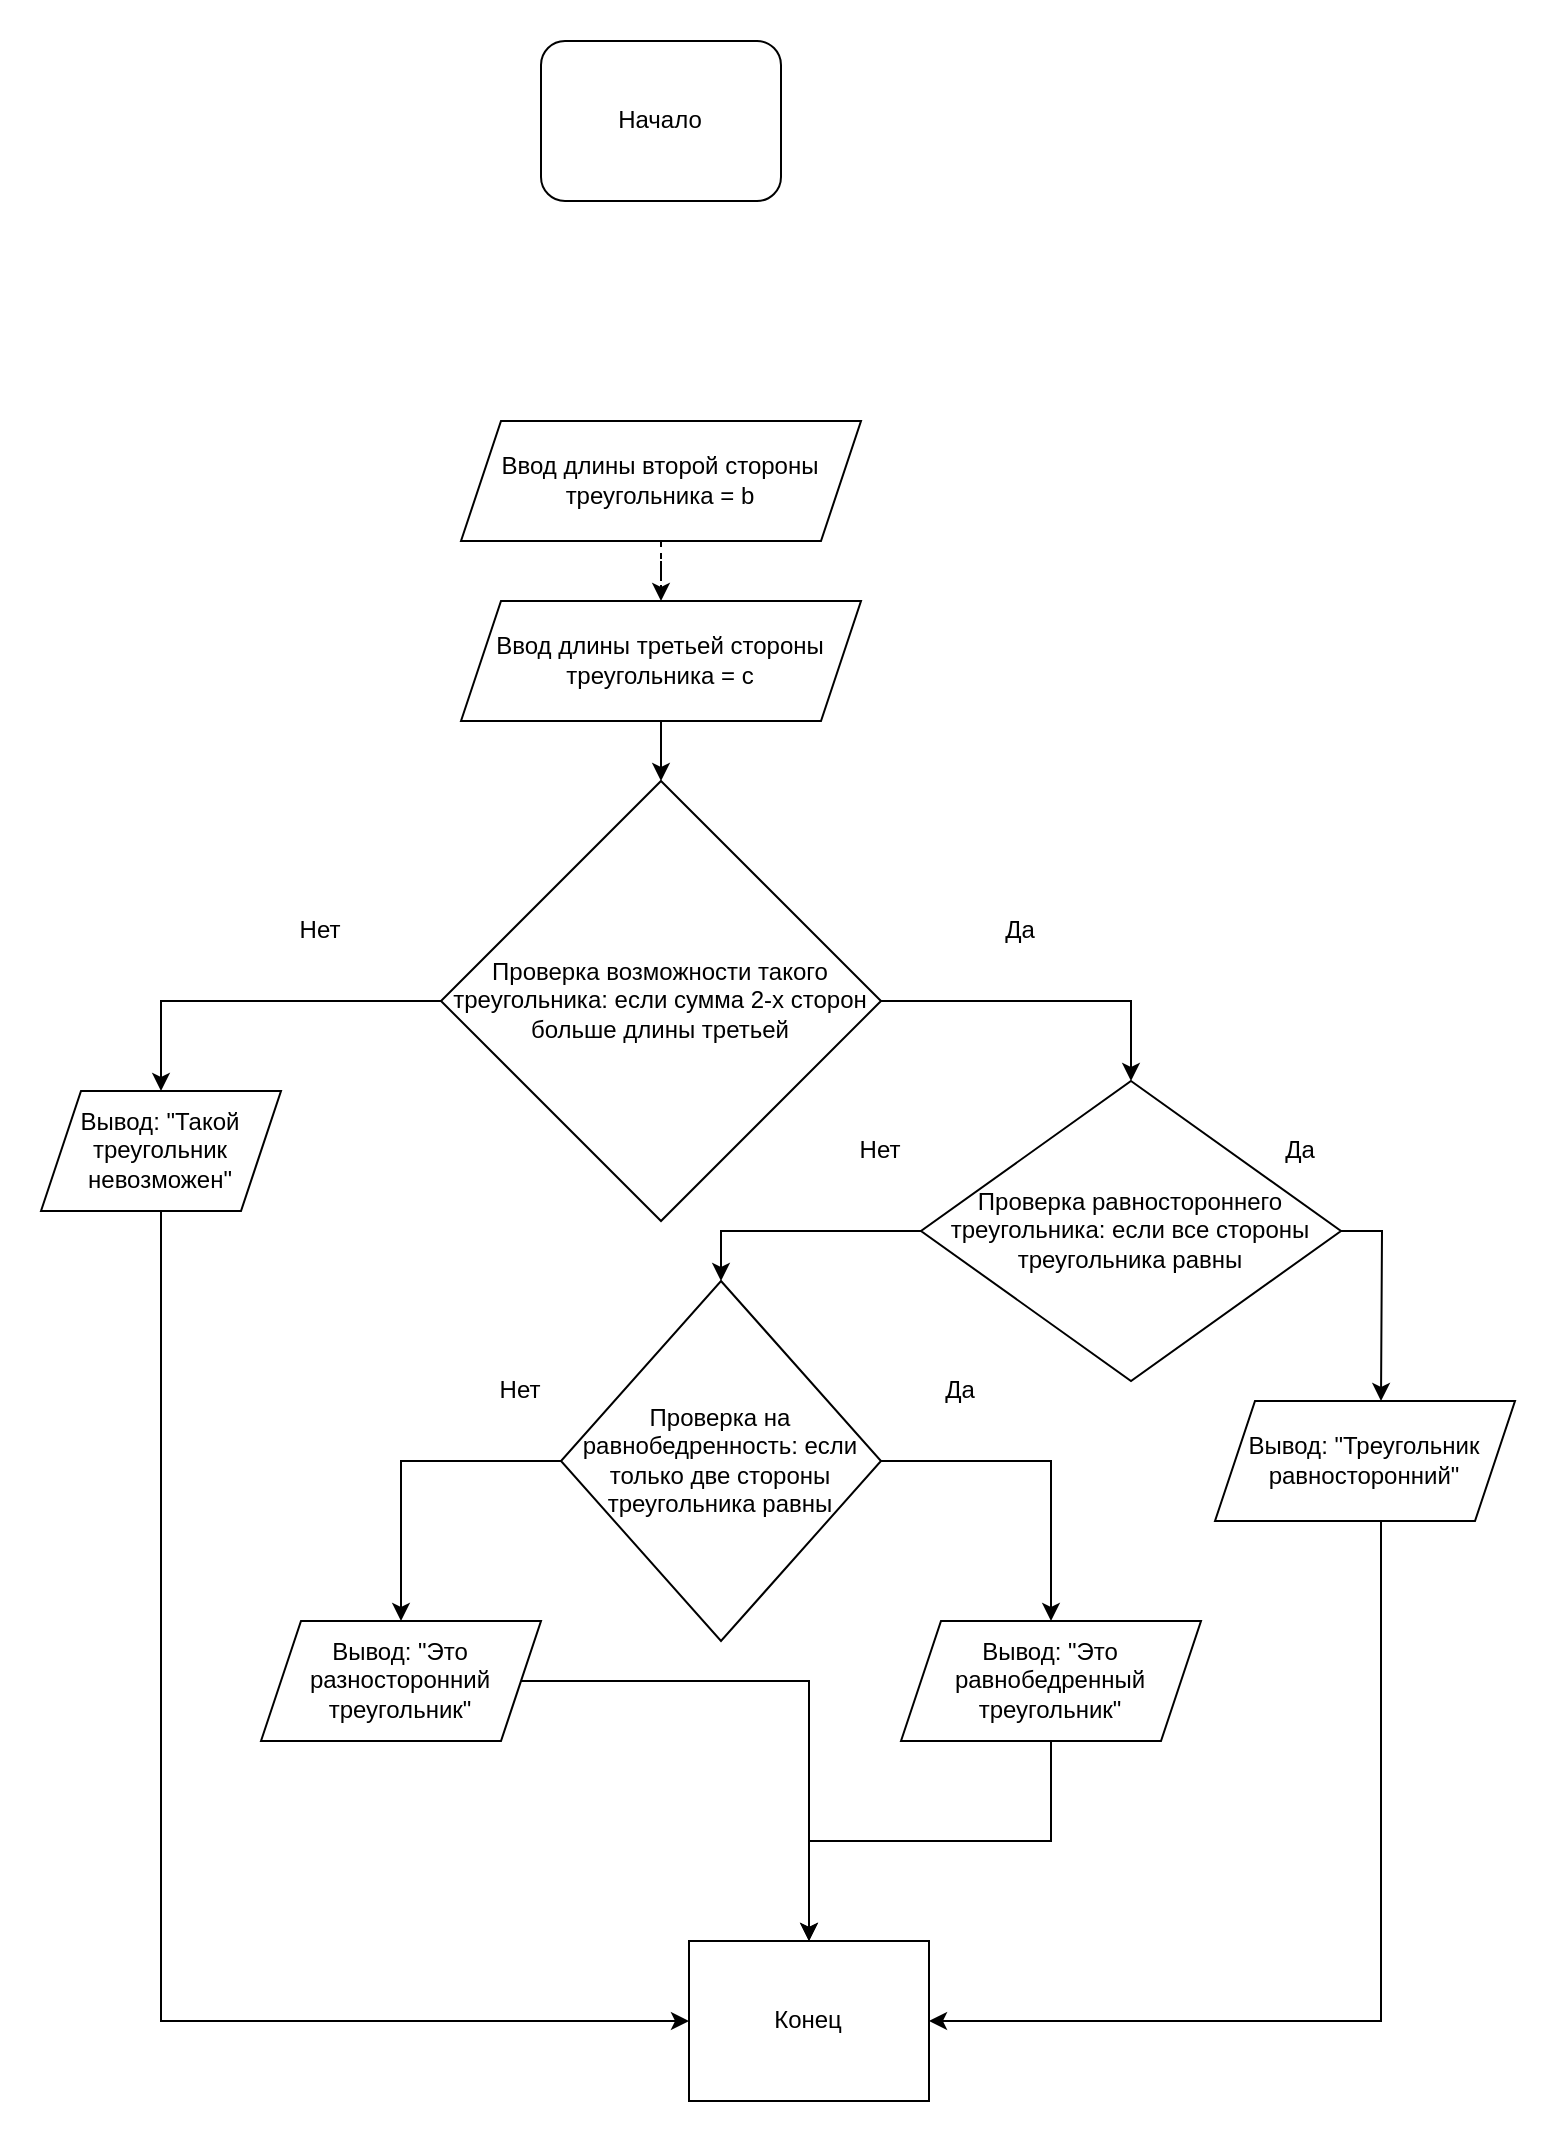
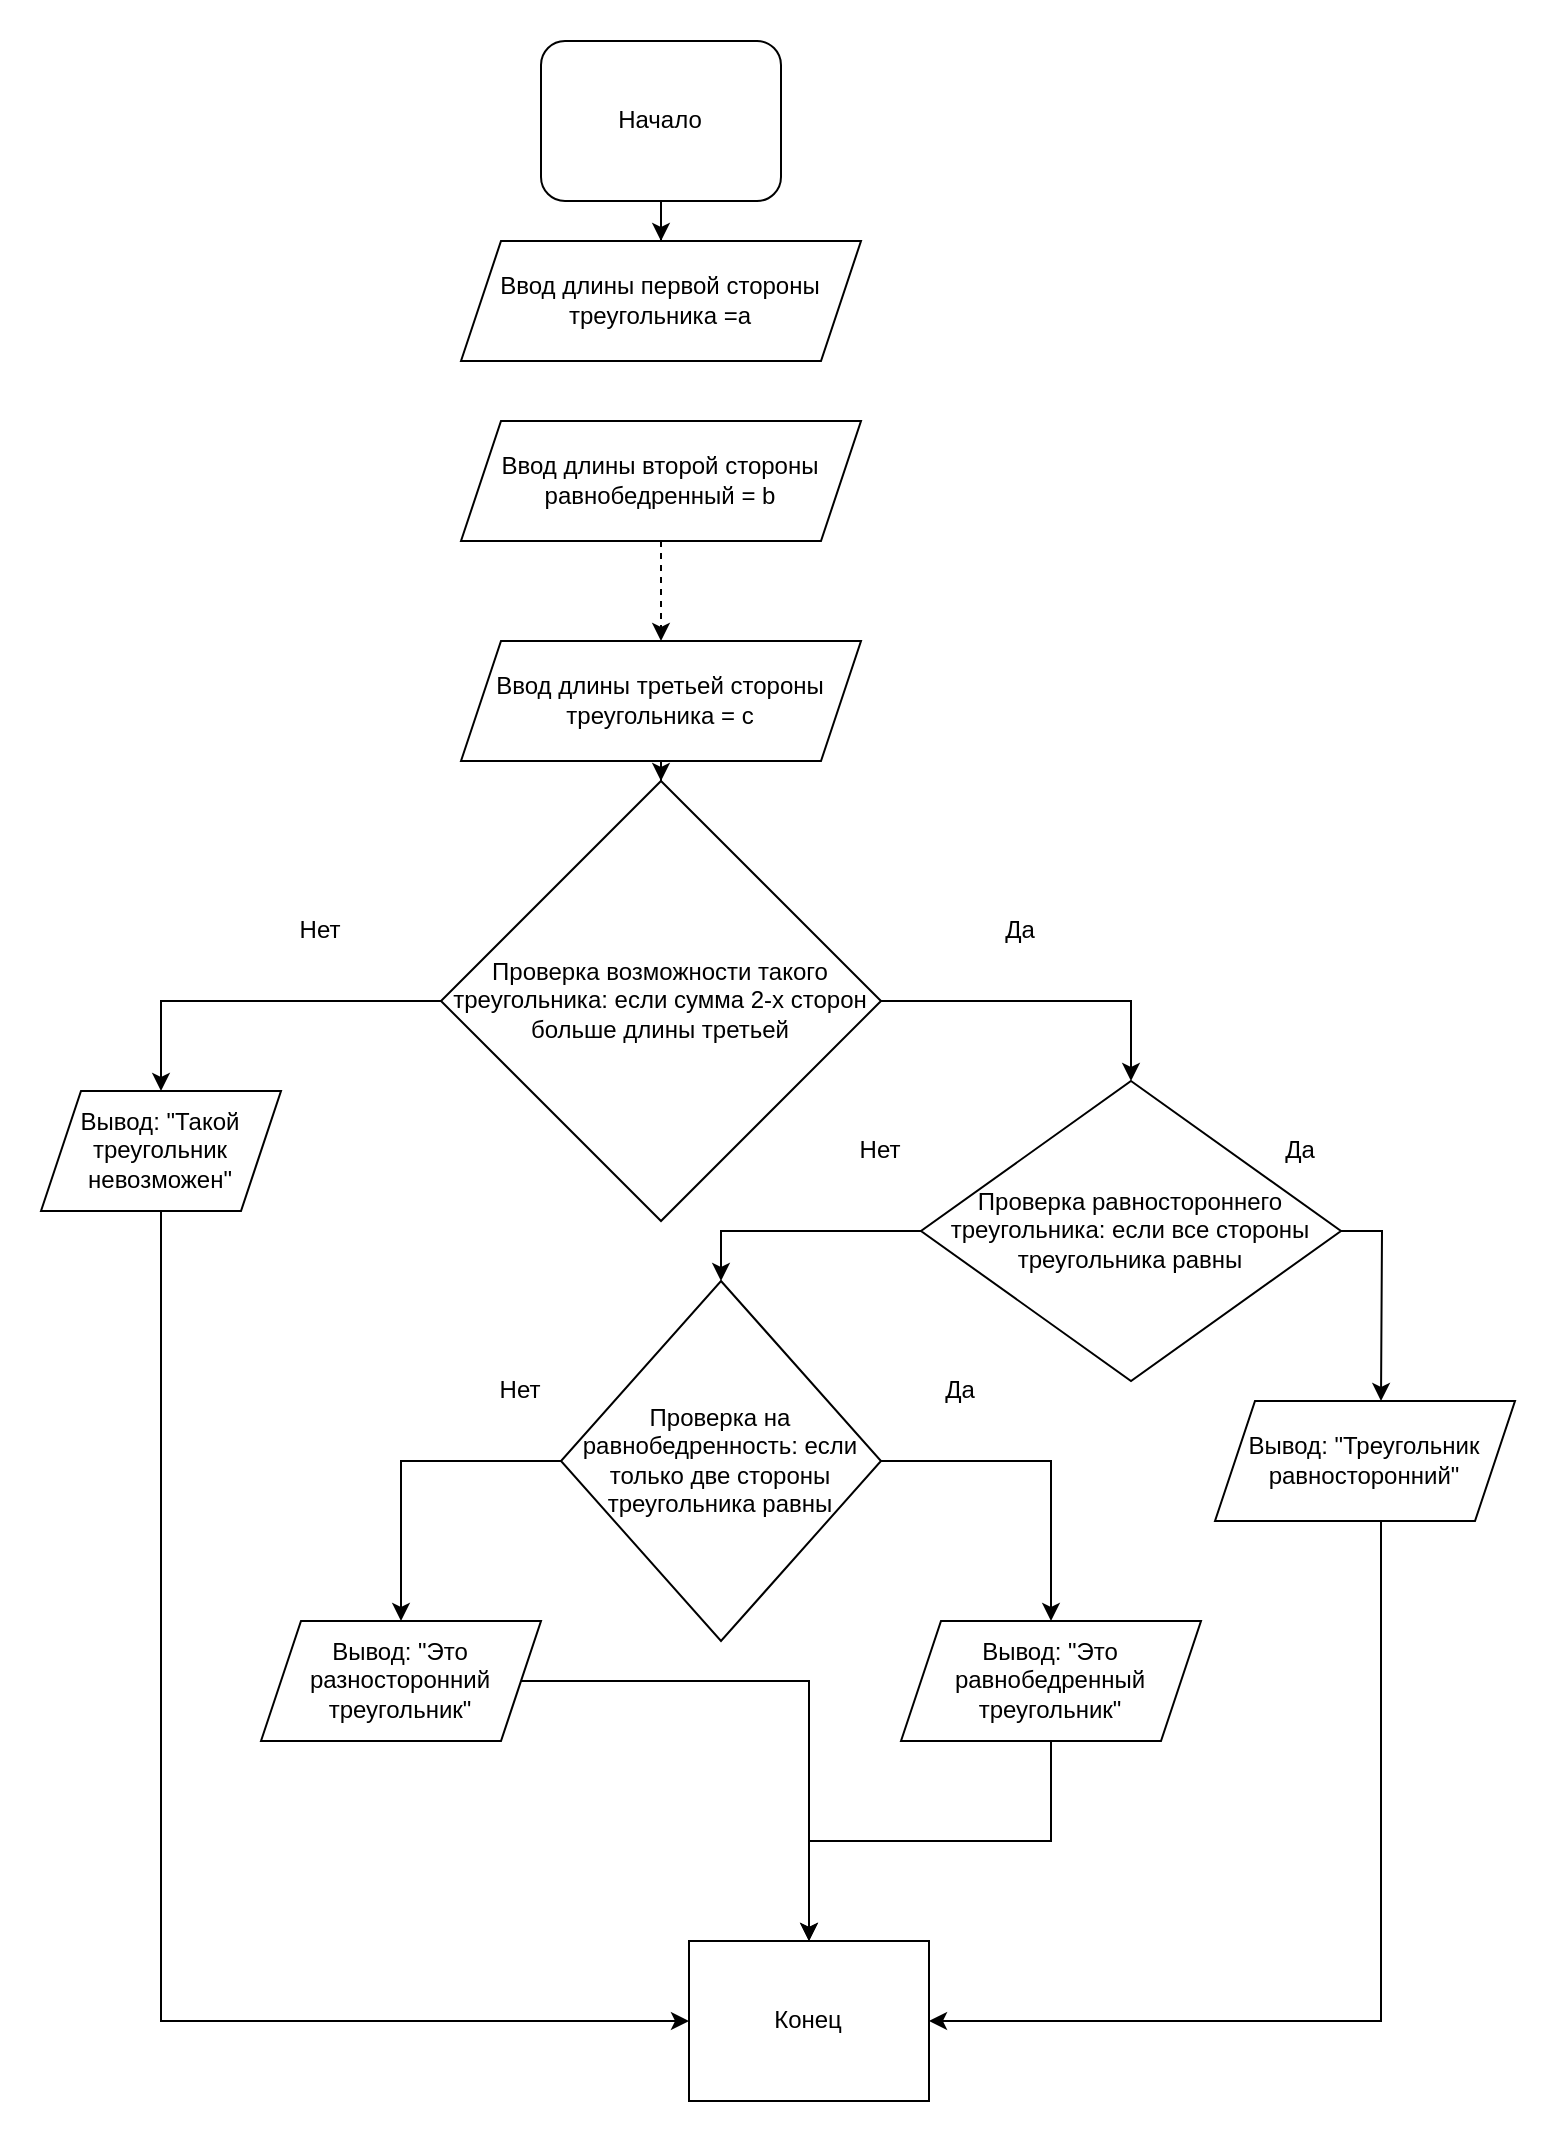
+ <mxCell id="2" style="edgeStyle=orthogonalEdgeStyle;rounded=0;orthogonalLoop=1;jettySize=auto;html=1;entryX=0.5;entryY=0;entryDx=0;entryDy=0;" edge="1" parent="1" source="3" target="4"><mxGeometry relative="1" as="geometry" /></mxCell>
+ <mxCell id="4" value="Ввод длины первой стороны треугольника =а" style="shape=parallelogram;perimeter=parallelogramPerimeter;whiteSpace=wrap;html=1;fixedSize=1;" vertex="1" parent="1"><mxGeometry x="230" y="120" width="200" height="60" as="geometry" /></mxCell>
- <mxCell id="6" value="Ввод длины второй стороны треугольника = b" style="shape=parallelogram;perimeter=parallelogramPerimeter;whiteSpace=wrap;html=1;fixedSize=1;" vertex="1" parent="1"><mxGeometry x="230" y="210" width="200" height="60" as="geometry" /></mxCell>
+ <mxCell id="6" value="Ввод длины второй стороны равнобедренный = b" style="shape=parallelogram;perimeter=parallelogramPerimeter;whiteSpace=wrap;html=1;fixedSize=1;" vertex="1" parent="1"><mxGeometry x="230" y="210" width="200" height="60" as="geometry" /></mxCell>
- <mxCell id="8" value="Ввод длины третьей стороны треугольника = c" style="shape=parallelogram;perimeter=parallelogramPerimeter;whiteSpace=wrap;html=1;fixedSize=1;" vertex="1" parent="1"><mxGeometry x="230" y="300" width="200" height="60" as="geometry" /></mxCell>
+ <mxCell id="8" value="Ввод длины третьей стороны треугольника = c" style="shape=parallelogram;perimeter=parallelogramPerimeter;whiteSpace=wrap;html=1;fixedSize=1;" vertex="1" parent="1"><mxGeometry x="230" y="320" width="200" height="60" as="geometry" /></mxCell>
